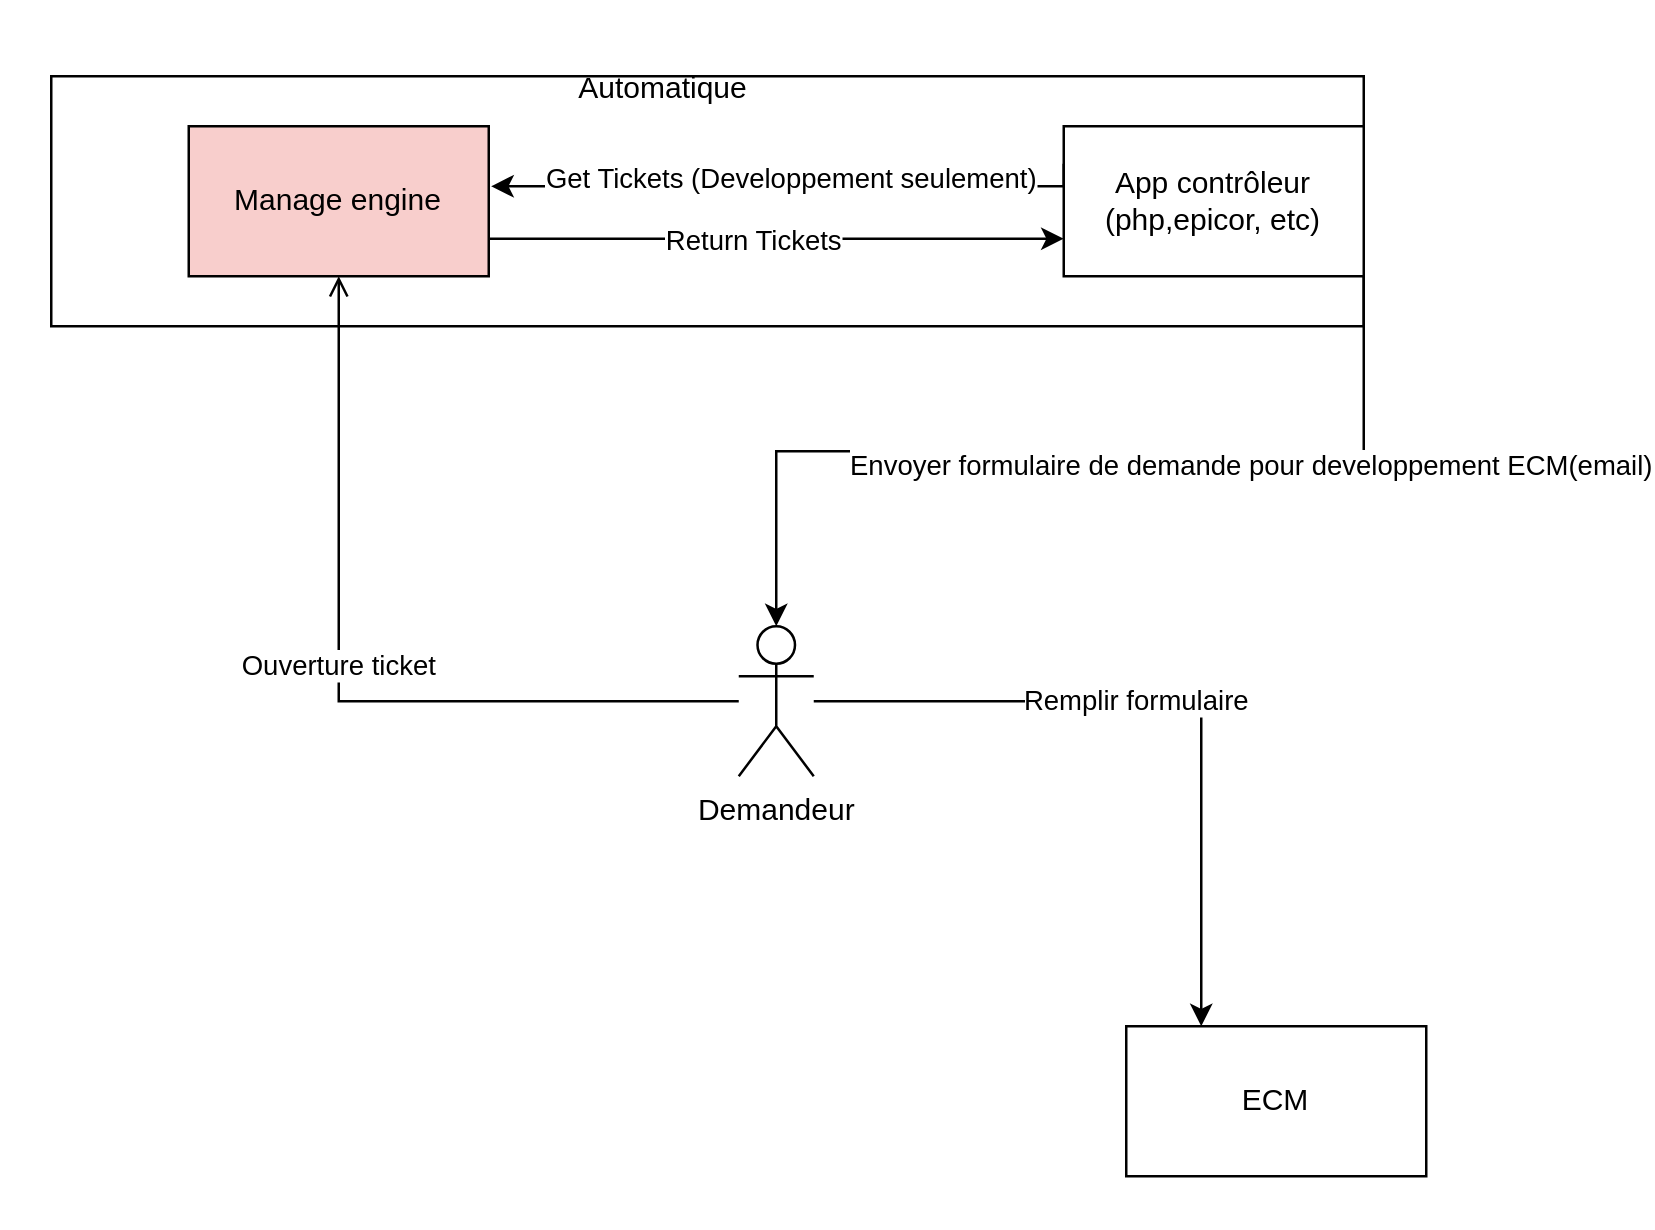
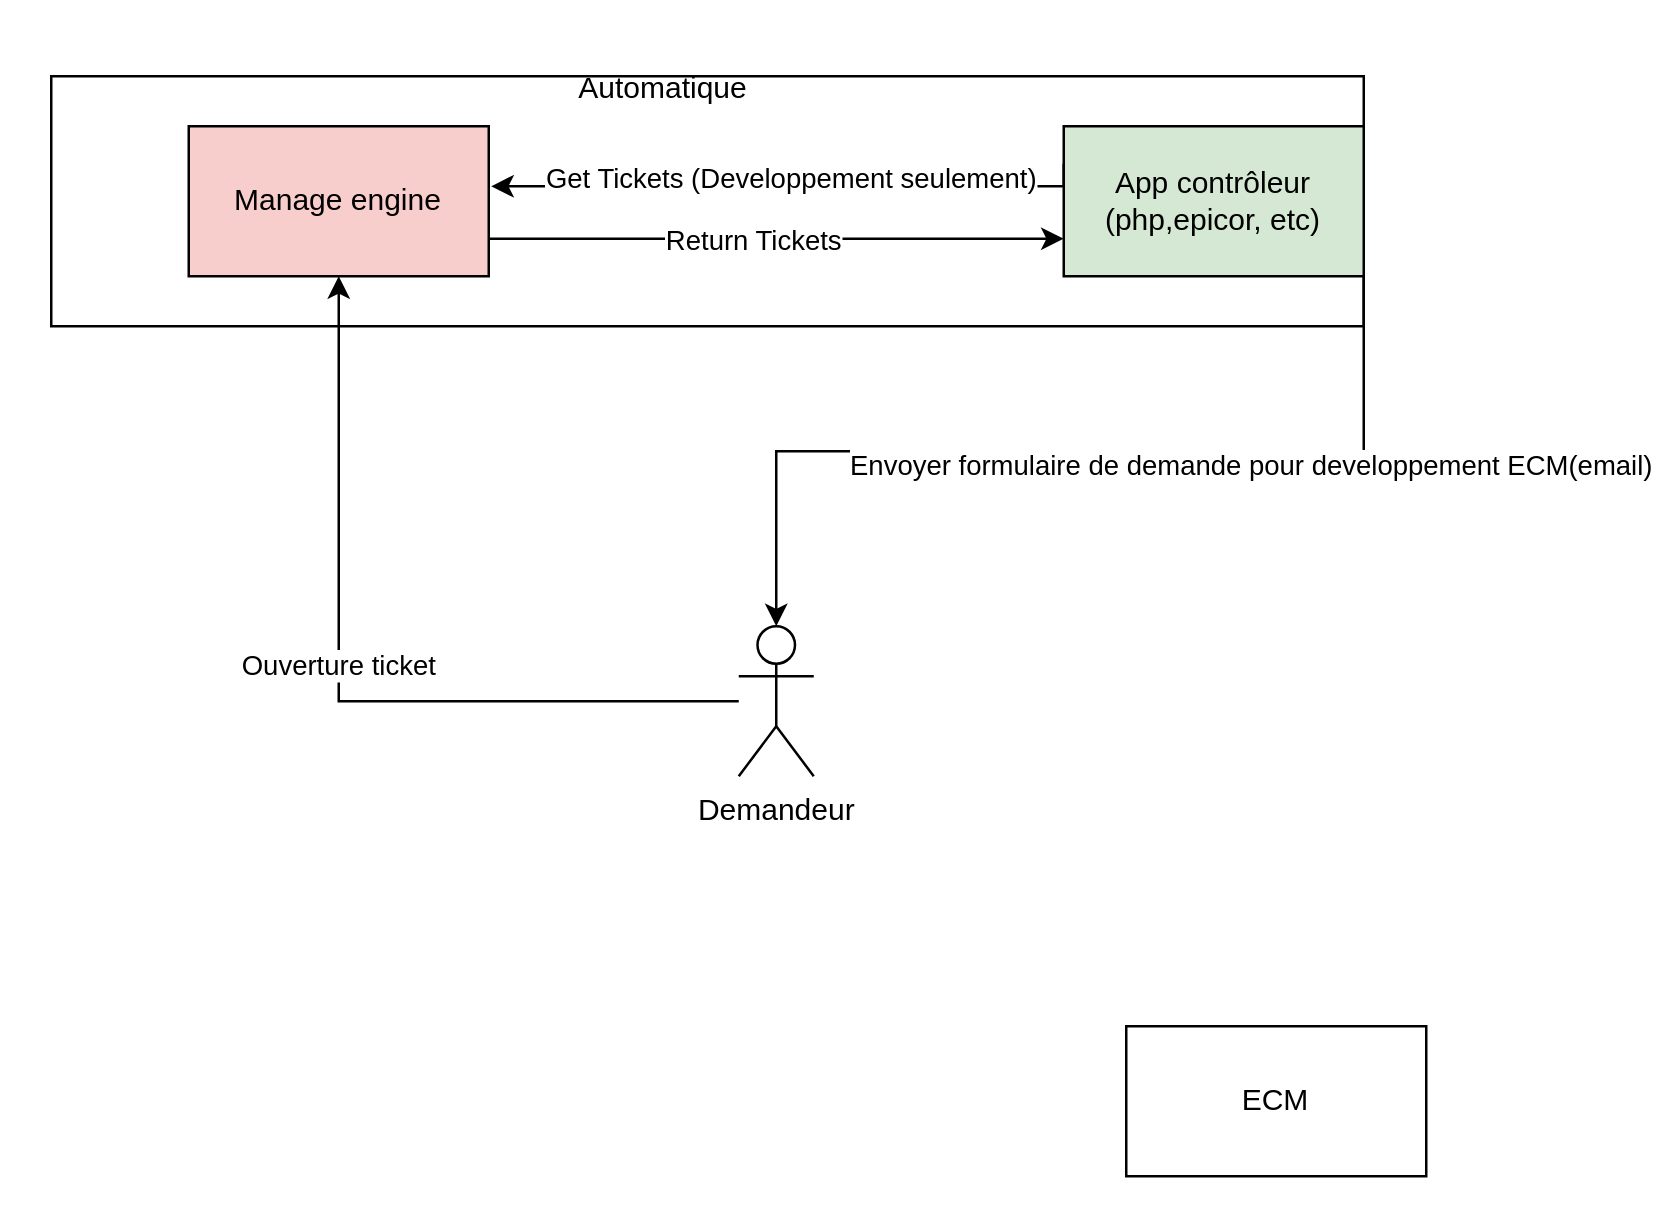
- <mxCell id="10" value="App contrôleur (php,epicor, etc)" style="rounded=0;whiteSpace=wrap;html=1;" vertex="1" parent="1"><mxGeometry x="425" y="50" width="120" height="60" as="geometry" /></mxCell>
+ <mxCell id="10" value="App contrôleur (php,epicor, etc)" style="rounded=0;whiteSpace=wrap;html=1;fillColor=#d5e8d4;" vertex="1" parent="1"><mxGeometry x="425" y="50" width="120" height="60" as="geometry" /></mxCell>
- <mxCell id="11" style="edgeStyle=orthogonalEdgeStyle;rounded=0;orthogonalLoop=1;jettySize=auto;html=1;endArrow=open;" edge="1" parent="1" source="15" target="5"><mxGeometry relative="1" as="geometry" /></mxCell>
+ <mxCell id="11" style="edgeStyle=orthogonalEdgeStyle;rounded=0;orthogonalLoop=1;jettySize=auto;html=1;" edge="1" parent="1" source="15" target="5"><mxGeometry relative="1" as="geometry" /></mxCell>
- <mxCell id="13" style="edgeStyle=orthogonalEdgeStyle;rounded=0;orthogonalLoop=1;jettySize=auto;html=1;entryX=0.25;entryY=0;entryDx=0;entryDy=0;" edge="1" parent="1" source="15" target="17"><mxGeometry relative="1" as="geometry" /></mxCell>
- <mxCell id="14" value="Remplir formulaire" style="edgeLabel;html=1;align=center;verticalAlign=middle;resizable=0;points=[];" vertex="1" connectable="0" parent="13"><mxGeometry x="-0.104" y="1" relative="1" as="geometry"><mxPoint as="offset" /></mxGeometry></mxCell>
